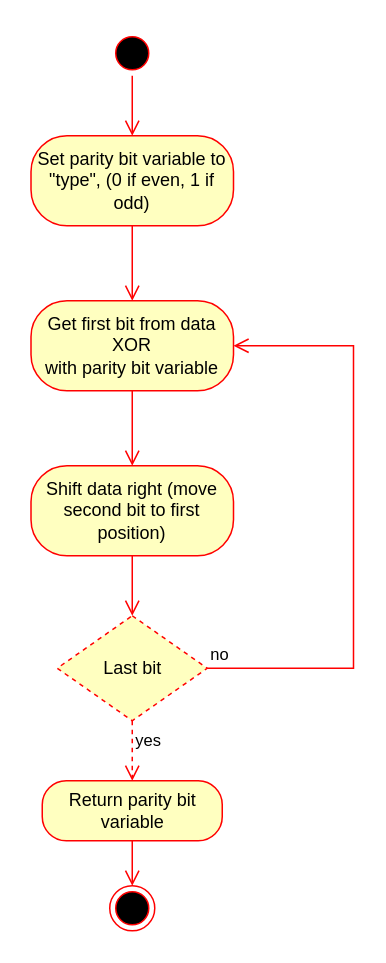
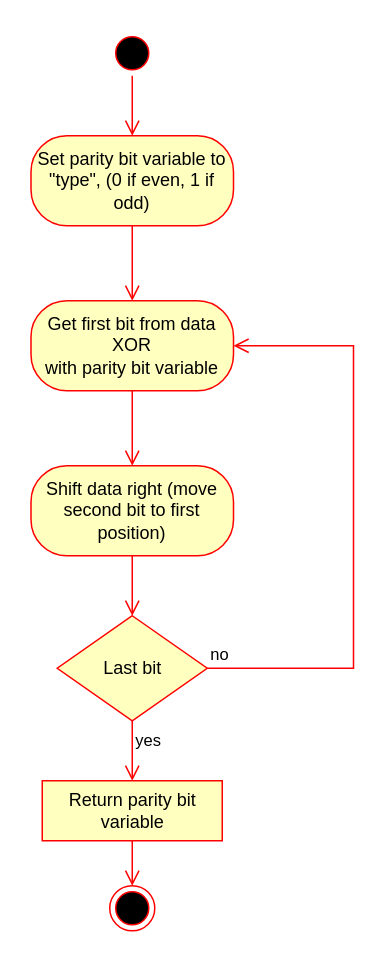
- <mxCell id="9" value="Last bit" style="rhombus;whiteSpace=wrap;html=1;fillColor=#ffffc0;strokeColor=#ff0000;dashed=1;" vertex="1" parent="1"><mxGeometry x="37.5" y="410" width="100" height="70" as="geometry" /></mxCell>
+ <mxCell id="9" value="Last bit" style="rhombus;whiteSpace=wrap;html=1;fillColor=#ffffc0;strokeColor=#ff0000;" vertex="1" parent="1"><mxGeometry x="37.5" y="410" width="100" height="70" as="geometry" /></mxCell>
- <mxCell id="11" value="yes" style="edgeStyle=orthogonalEdgeStyle;html=1;align=left;verticalAlign=top;endArrow=open;endSize=8;strokeColor=#ff0000;rounded=0;entryX=0.5;entryY=0;entryDx=0;entryDy=0;dashed=1;" edge="1" source="9" parent="1" target="13"><mxGeometry x="-1" relative="1" as="geometry"><mxPoint x="95" y="530" as="targetPoint" /></mxGeometry></mxCell>
+ <mxCell id="11" value="yes" style="edgeStyle=orthogonalEdgeStyle;html=1;align=left;verticalAlign=top;endArrow=open;endSize=8;strokeColor=#ff0000;rounded=0;entryX=0.5;entryY=0;entryDx=0;entryDy=0;" edge="1" source="9" parent="1" target="13"><mxGeometry x="-1" relative="1" as="geometry"><mxPoint x="95" y="530" as="targetPoint" /></mxGeometry></mxCell>
- <mxCell id="13" value="Return parity bit variable" style="rounded=1;whiteSpace=wrap;html=1;arcSize=40;fontColor=#000000;fillColor=#ffffc0;strokeColor=#ff0000;" vertex="1" parent="1"><mxGeometry x="27.5" y="520" width="120" height="40" as="geometry" /></mxCell>
+ <mxCell id="13" value="Return parity bit variable" style="whiteSpace=wrap;html=1;arcSize=40;fontColor=#000000;fillColor=#ffffc0;strokeColor=#ff0000;rounded=0;" vertex="1" parent="1"><mxGeometry x="27.5" y="520" width="120" height="40" as="geometry" /></mxCell>
